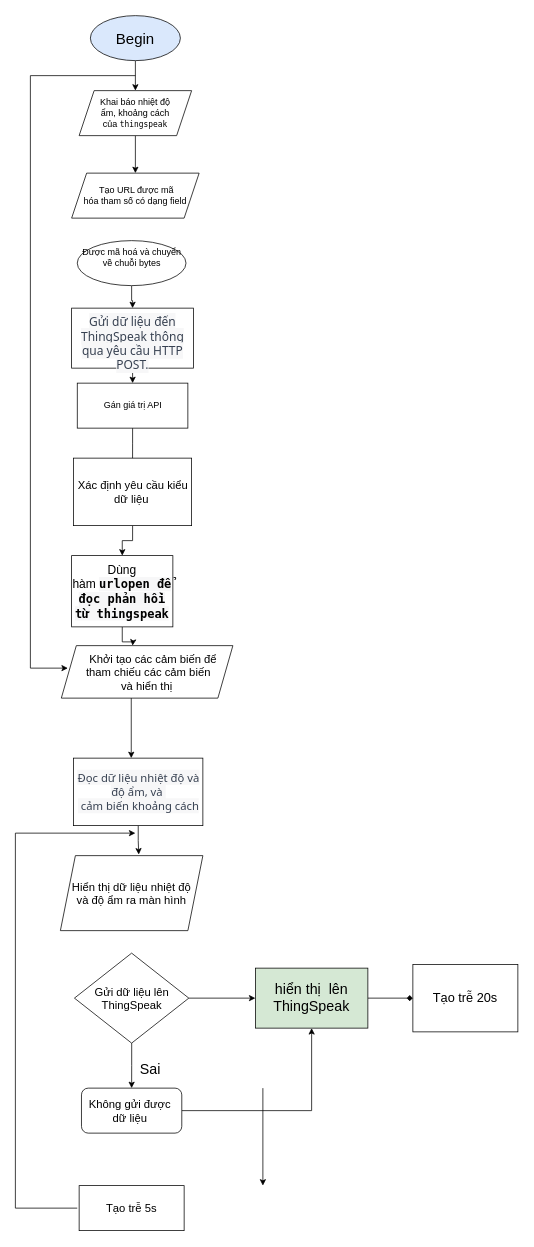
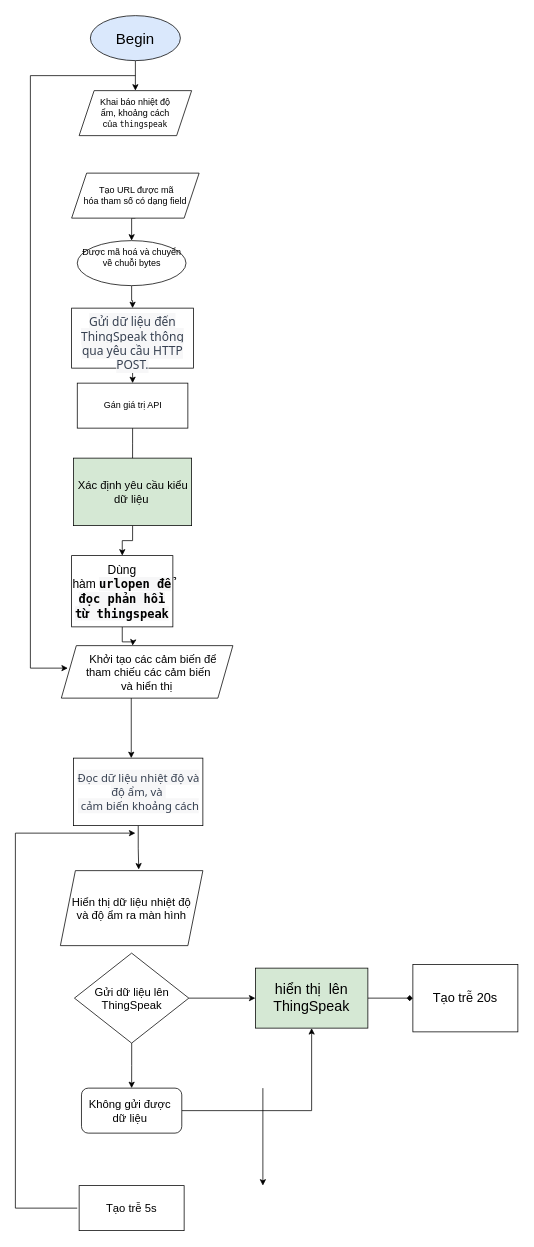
- <mxCell id="4" style="edgeStyle=orthogonalEdgeStyle;rounded=0;orthogonalLoop=1;jettySize=auto;html=1;entryX=0.5;entryY=0;entryDx=0;entryDy=0;" edge="1" parent="1" source="5" target="7"><mxGeometry relative="1" as="geometry" /></mxCell>
+ <mxCell id="6" style="edgeStyle=orthogonalEdgeStyle;rounded=0;orthogonalLoop=1;jettySize=auto;html=1;exitX=0.5;exitY=1;exitDx=0;exitDy=0;entryX=0.5;entryY=0;entryDx=0;entryDy=0;" edge="1" parent="1" source="7" target="9"><mxGeometry relative="1" as="geometry" /></mxCell>
- <mxCell id="11" value="&lt;p style=&quot;font-size: 15px;&quot; class=&quot;MsoNormal&quot;&gt;Xác định yêu cầu kiểu dữ liệu&amp;nbsp;&lt;/p&gt;" style="rounded=0;whiteSpace=wrap;html=1;" vertex="1" parent="1"><mxGeometry x="97.5" y="610" width="157.5" height="90" as="geometry" /></mxCell>
+ <mxCell id="11" value="&lt;p style=&quot;font-size: 15px;&quot; class=&quot;MsoNormal&quot;&gt;Xác định yêu cầu kiểu dữ liệu&amp;nbsp;&lt;/p&gt;" style="rounded=0;whiteSpace=wrap;html=1;fillColor=#d5e8d4;" vertex="1" parent="1"><mxGeometry x="97.5" y="610" width="157.5" height="90" as="geometry" /></mxCell>
- <mxCell id="25" value="&lt;font style=&quot;font-size: 15px;&quot;&gt;Hiển thị dữ liệu nhiệt độ &lt;br&gt;và độ ẩm ra màn hình&lt;/font&gt;" style="shape=parallelogram;perimeter=parallelogramPerimeter;whiteSpace=wrap;html=1;fixedSize=1;" vertex="1" parent="1"><mxGeometry x="80" y="1140" width="190" height="100" as="geometry" /></mxCell>
+ <mxCell id="25" value="&lt;font style=&quot;font-size: 15px;&quot;&gt;Hiển thị dữ liệu nhiệt độ &lt;br&gt;và độ ẩm ra màn hình&lt;/font&gt;" style="shape=parallelogram;perimeter=parallelogramPerimeter;whiteSpace=wrap;html=1;fixedSize=1;" vertex="1" parent="1"><mxGeometry x="80" y="1160" width="190" height="100" as="geometry" /></mxCell>
- <mxCell id="32" value="&lt;font style=&quot;font-size: 19px;&quot;&gt;Sai&lt;/font&gt;" style="text;html=1;strokeColor=none;fillColor=none;align=center;verticalAlign=middle;whiteSpace=wrap;rounded=0;" vertex="1" parent="1"><mxGeometry x="170" y="1410" width="60" height="30" as="geometry" /></mxCell>
